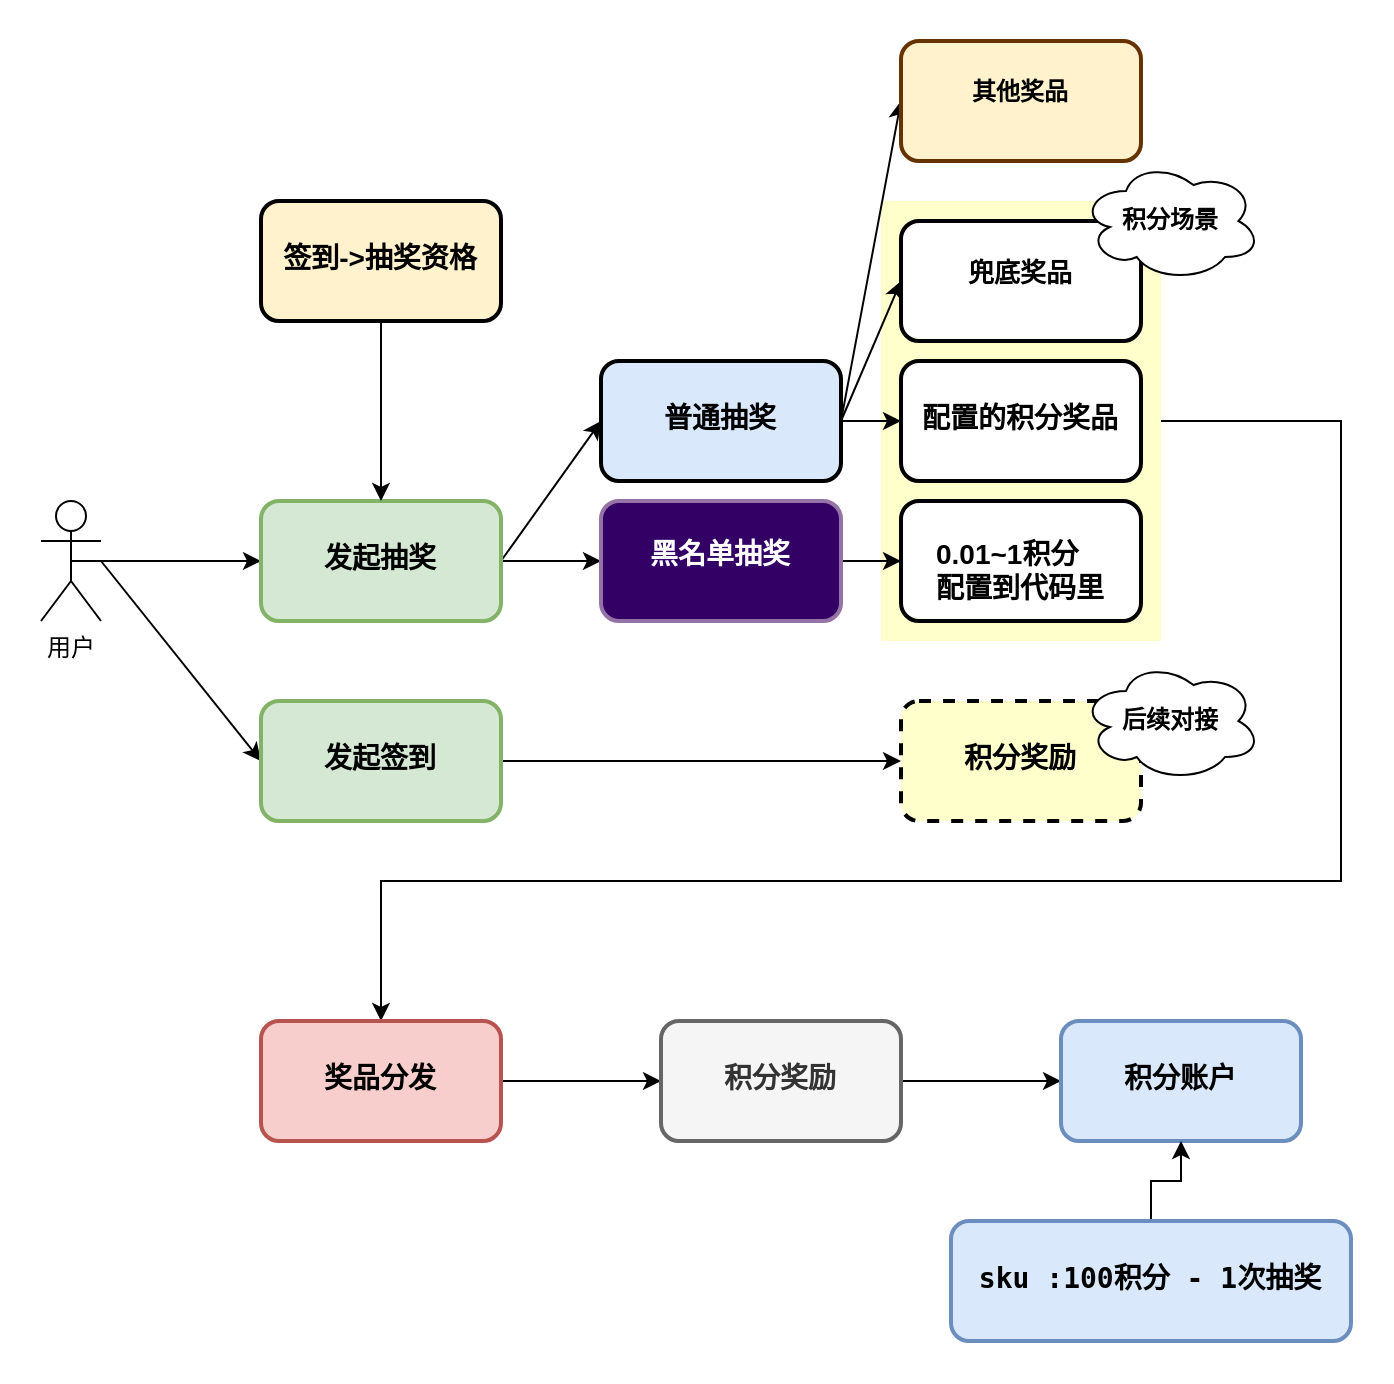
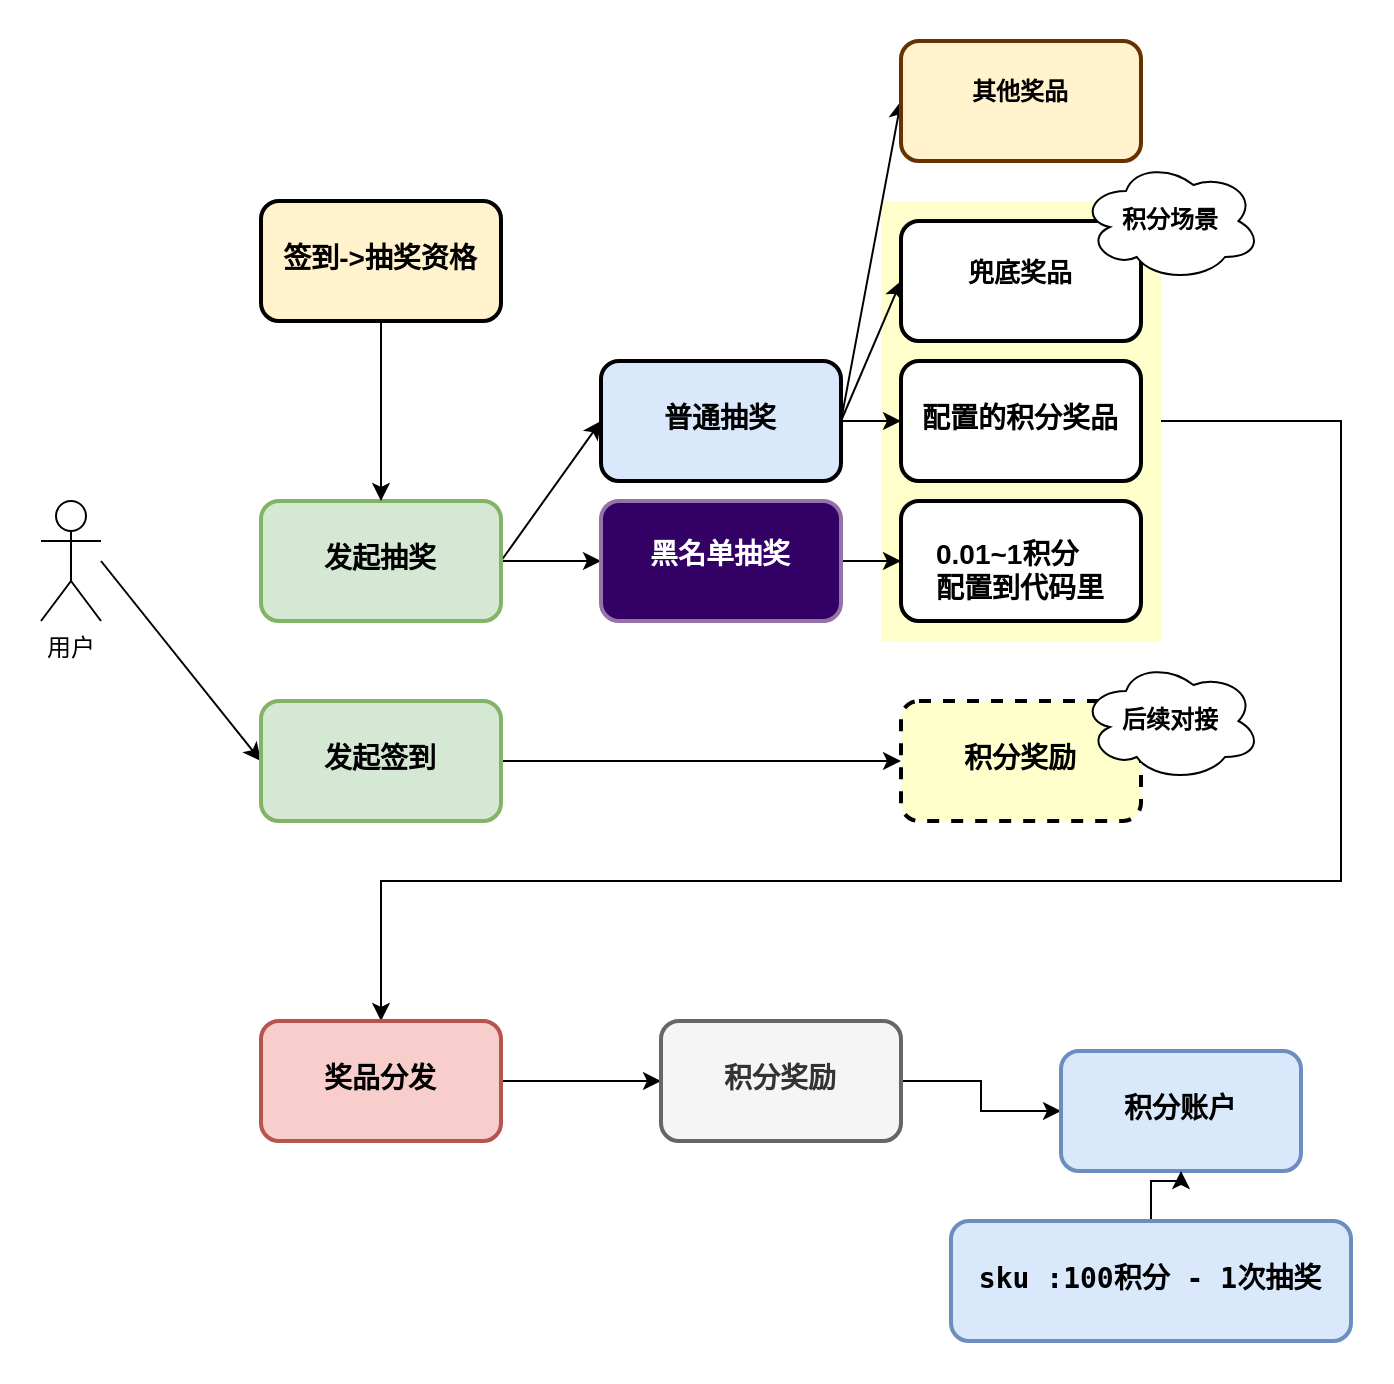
- <mxCell id="4" value="" style="rounded=0;orthogonalLoop=1;jettySize=auto;html=1;exitX=0.5;exitY=0.5;exitDx=0;exitDy=0;exitPerimeter=0;" edge="1" parent="1" source="6" target="9"><mxGeometry relative="1" as="geometry" /></mxCell>
- <mxCell id="30" value="&lt;h3 style=&quot;&quot;&gt;&lt;span style=&quot;background-color: initial; font-size: 14px;&quot;&gt;积分账户&lt;/span&gt;&lt;/h3&gt;" style="rounded=1;whiteSpace=wrap;html=1;verticalAlign=top;align=center;fillColor=#dae8fc;strokeColor=#6c8ebf;strokeWidth=2;" vertex="1" parent="1"><mxGeometry x="530" y="510" width="120" height="60" as="geometry" /></mxCell>
+ <mxCell id="30" value="&lt;h3 style=&quot;&quot;&gt;&lt;span style=&quot;background-color: initial; font-size: 14px;&quot;&gt;积分账户&lt;/span&gt;&lt;/h3&gt;" style="rounded=1;whiteSpace=wrap;html=1;verticalAlign=top;align=center;fillColor=#dae8fc;strokeColor=#6c8ebf;strokeWidth=2;" vertex="1" parent="1"><mxGeometry x="530" y="525" width="120" height="60" as="geometry" /></mxCell>
